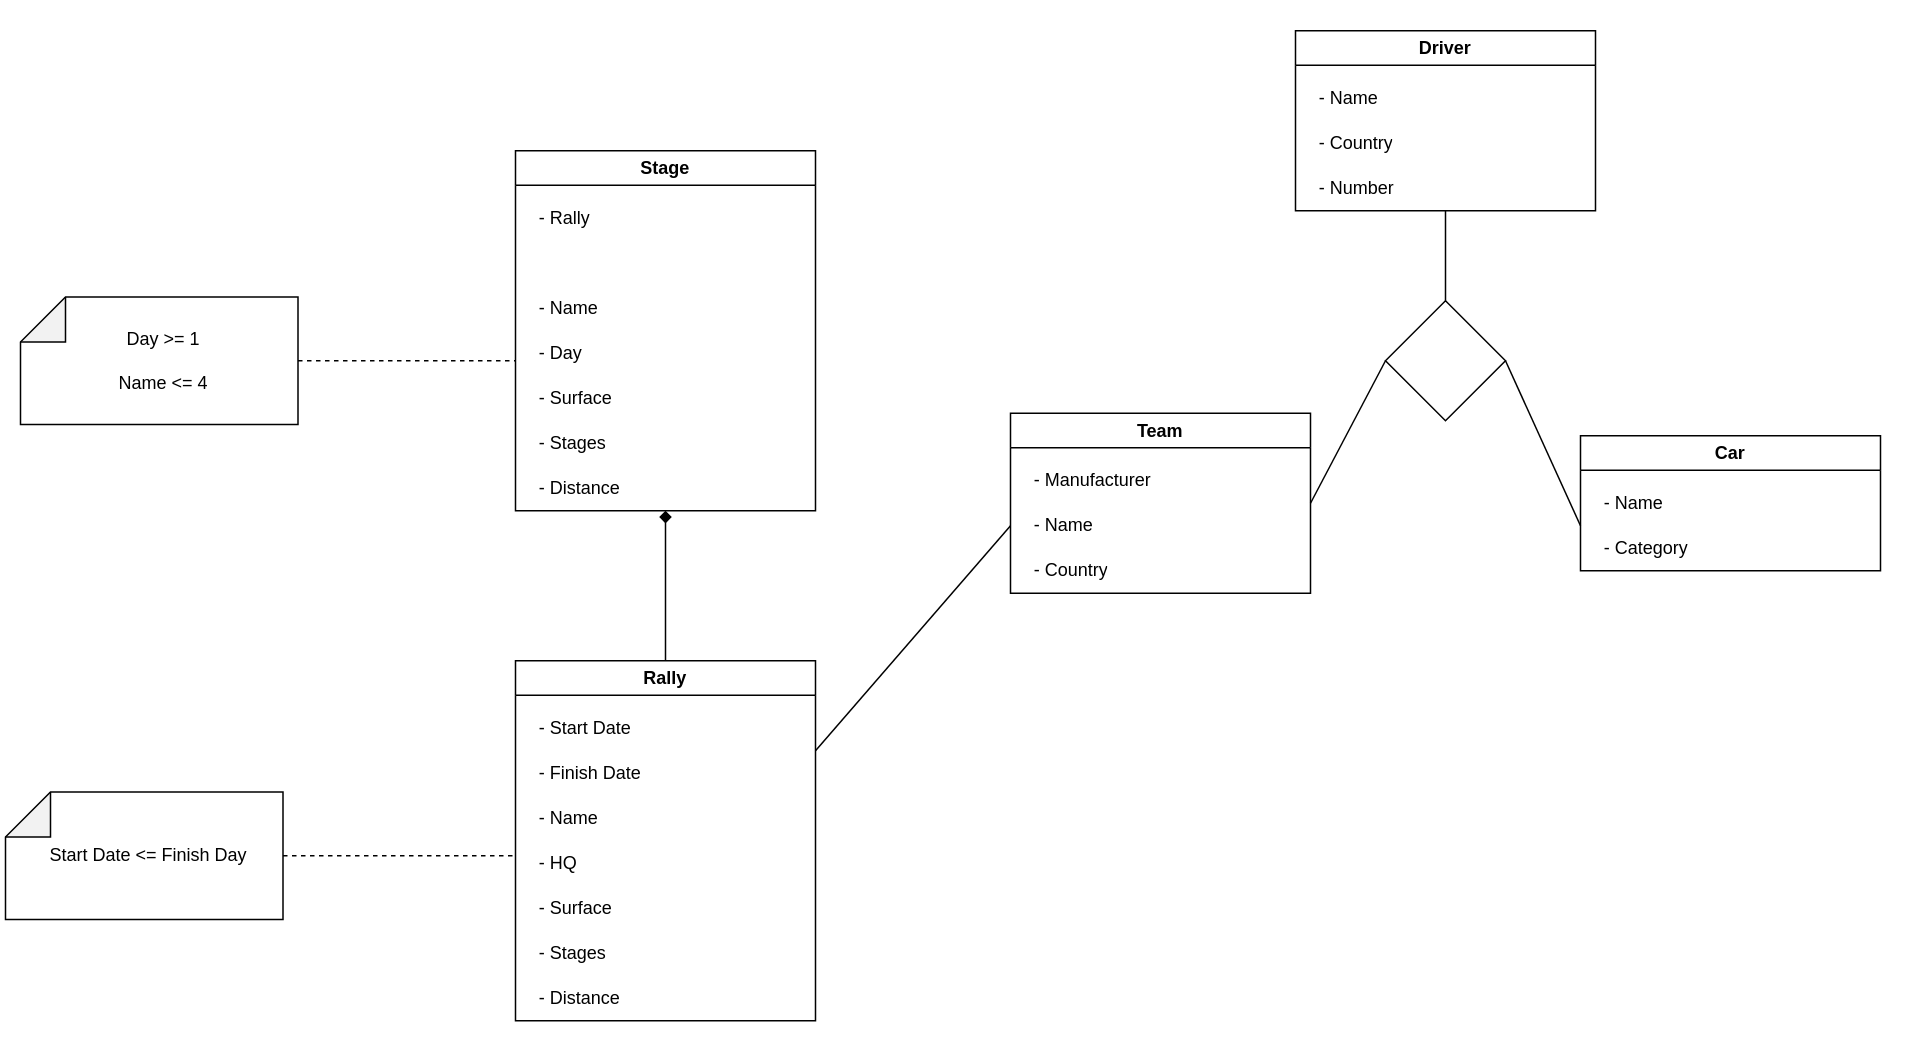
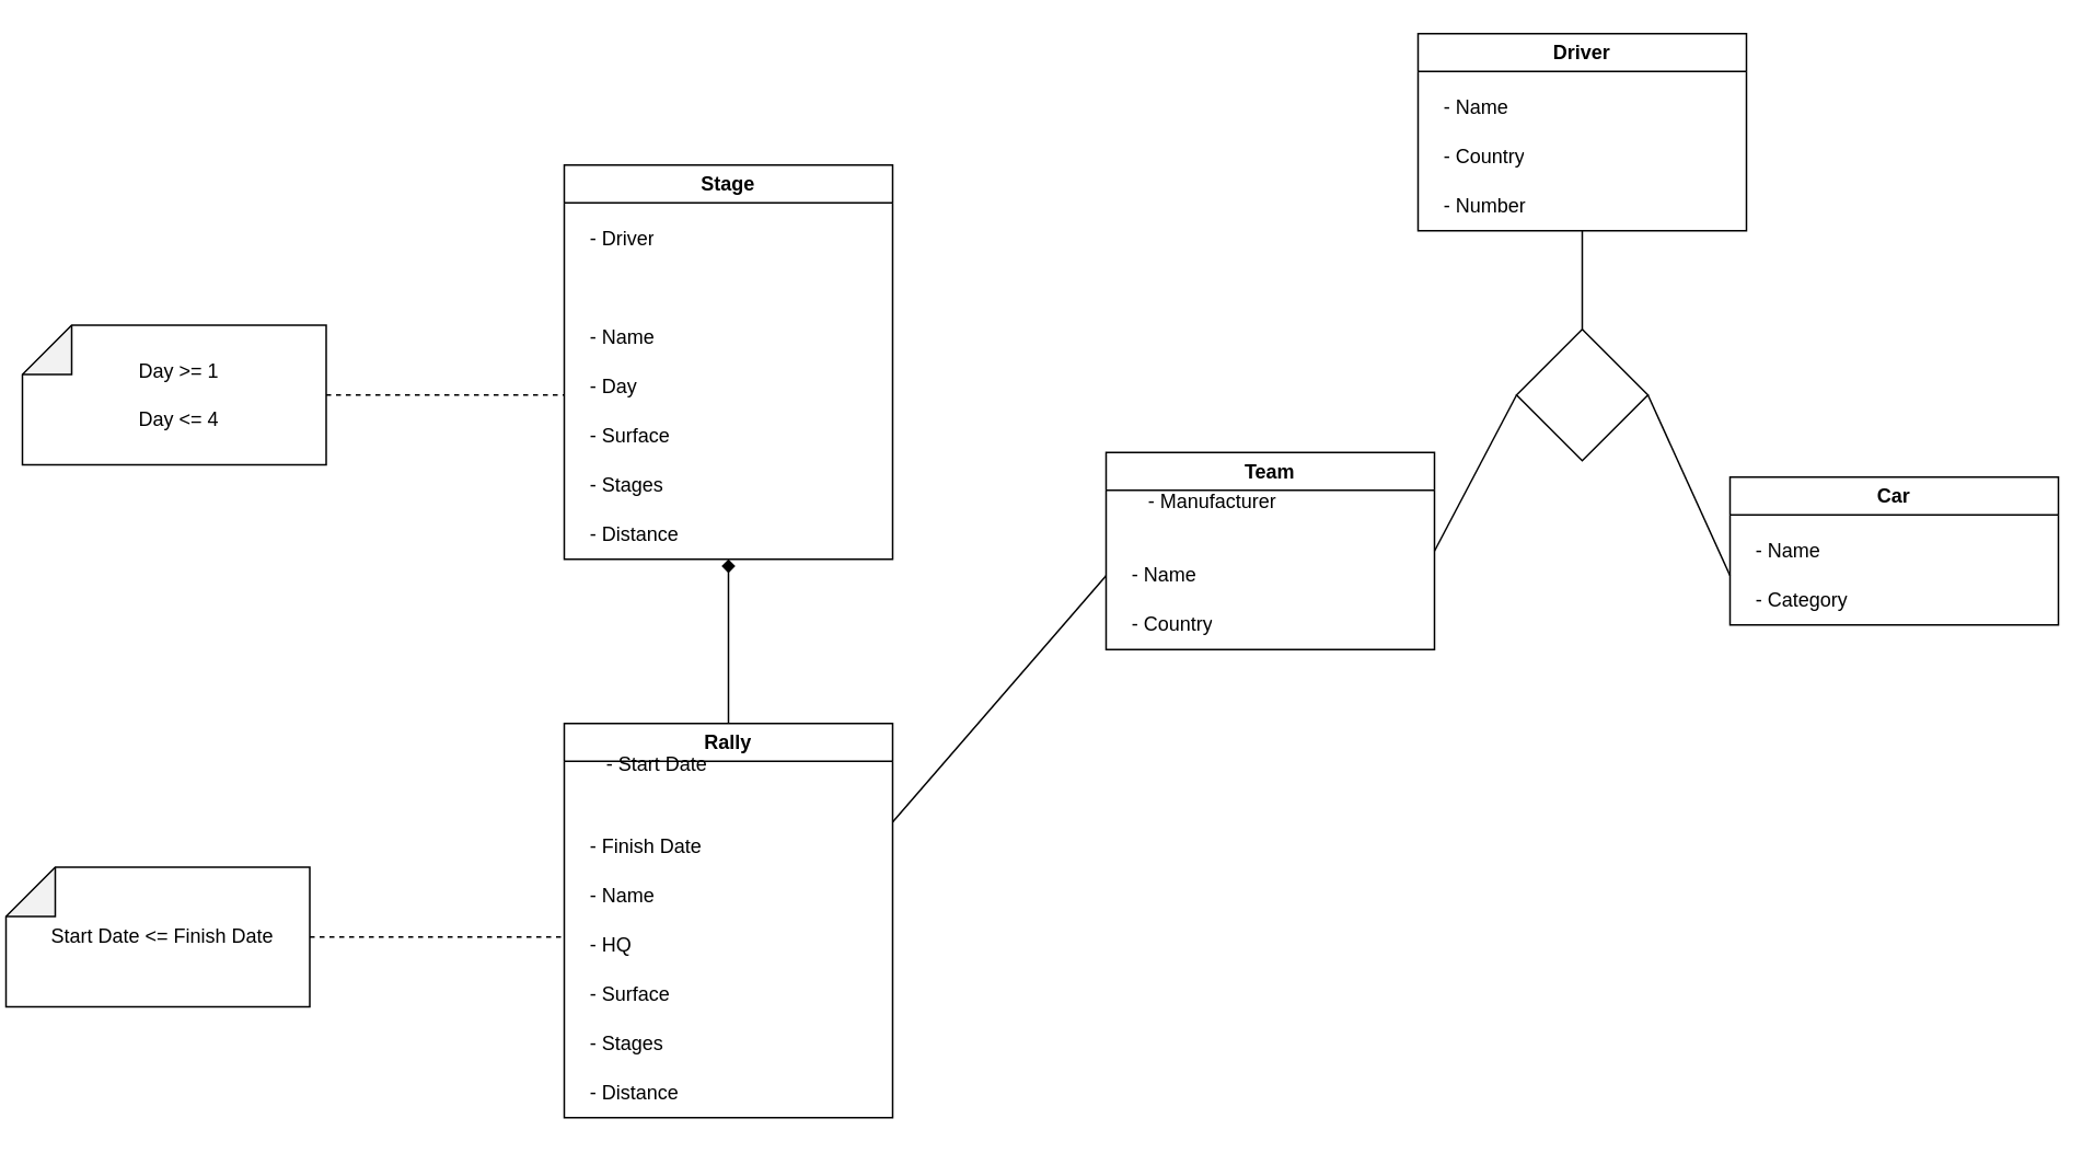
- <mxCell id="22" value="- Rally" style="text;strokeColor=none;fillColor=none;align=left;verticalAlign=middle;spacingLeft=4;spacingRight=4;overflow=hidden;points=[[0,0.5],[1,0.5]];portConstraint=eastwest;rotatable=0;whiteSpace=wrap;html=1;" vertex="1" parent="21"><mxGeometry x="10" y="30" width="80" height="30" as="geometry" /></mxCell>
+ <mxCell id="22" value="- Driver" style="text;strokeColor=none;fillColor=none;align=left;verticalAlign=middle;spacingLeft=4;spacingRight=4;overflow=hidden;points=[[0,0.5],[1,0.5]];portConstraint=eastwest;rotatable=0;whiteSpace=wrap;html=1;" vertex="1" parent="21"><mxGeometry x="10" y="30" width="80" height="30" as="geometry" /></mxCell>
- <mxCell id="38" value="Day &amp;gt;= 1&lt;br&gt;&lt;br&gt;Name &amp;lt;= 4" style="text;html=1;strokeColor=none;fillColor=none;align=center;verticalAlign=middle;whiteSpace=wrap;rounded=0;" vertex="1" parent="1"><mxGeometry x="30.5" y="225" width="155" height="30" as="geometry" /></mxCell>
+ <mxCell id="38" value="Day &amp;gt;= 1&lt;br&gt;&lt;br&gt;Day &amp;lt;= 4" style="text;html=1;strokeColor=none;fillColor=none;align=center;verticalAlign=middle;whiteSpace=wrap;rounded=0;" vertex="1" parent="1"><mxGeometry x="30.5" y="225" width="155" height="30" as="geometry" /></mxCell>
- <mxCell id="3" value="- Manufacturer" style="text;strokeColor=none;fillColor=none;align=left;verticalAlign=middle;spacingLeft=4;spacingRight=4;overflow=hidden;points=[[0,0.5],[1,0.5]];portConstraint=eastwest;rotatable=0;whiteSpace=wrap;html=1;" parent="2" vertex="1"><mxGeometry x="10" y="30" width="90" height="30" as="geometry" /></mxCell>
+ <mxCell id="3" value="- Manufacturer" style="text;strokeColor=none;fillColor=none;align=left;verticalAlign=middle;spacingLeft=4;spacingRight=4;overflow=hidden;points=[[0,0.5],[1,0.5]];portConstraint=eastwest;rotatable=0;whiteSpace=wrap;html=1;" parent="2" vertex="1"><mxGeometry x="20" y="15" width="90" height="30" as="geometry" /></mxCell>
- <mxCell id="14" value="- Start Date" style="text;strokeColor=none;fillColor=none;align=left;verticalAlign=middle;spacingLeft=4;spacingRight=4;overflow=hidden;points=[[0,0.5],[1,0.5]];portConstraint=eastwest;rotatable=0;whiteSpace=wrap;html=1;" parent="13" vertex="1"><mxGeometry x="10" y="30" width="80" height="30" as="geometry" /></mxCell>
+ <mxCell id="14" value="- Start Date" style="text;strokeColor=none;fillColor=none;align=left;verticalAlign=middle;spacingLeft=4;spacingRight=4;overflow=hidden;points=[[0,0.5],[1,0.5]];portConstraint=eastwest;rotatable=0;whiteSpace=wrap;html=1;" parent="13" vertex="1"><mxGeometry x="20" y="10" width="80" height="30" as="geometry" /></mxCell>
- <mxCell id="29" value="Start Date &amp;lt;= Finish Day" style="text;html=1;strokeColor=none;fillColor=none;align=center;verticalAlign=middle;whiteSpace=wrap;rounded=0;" vertex="1" parent="1"><mxGeometry x="20.5" y="555" width="155" height="30" as="geometry" /></mxCell>
+ <mxCell id="29" value="Start Date &amp;lt;= Finish Date" style="text;html=1;strokeColor=none;fillColor=none;align=center;verticalAlign=middle;whiteSpace=wrap;rounded=0;" vertex="1" parent="1"><mxGeometry x="20.5" y="555" width="155" height="30" as="geometry" /></mxCell>
